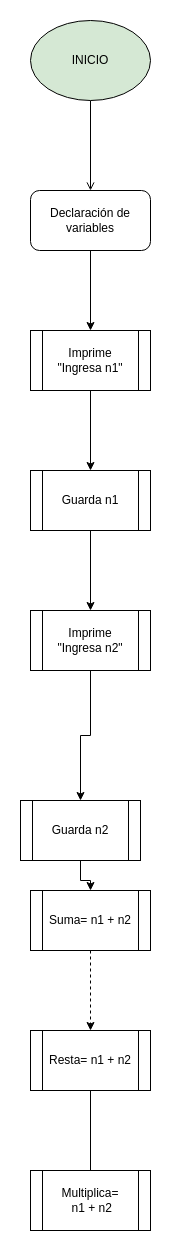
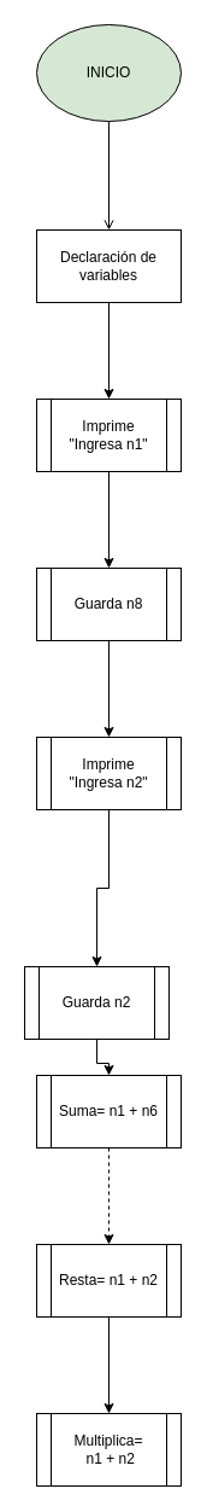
- <mxCell id="5" value="Declaración de variables" style="whiteSpace=wrap;html=1;rounded=1;" vertex="1" parent="1"><mxGeometry x="30" y="190" width="120" height="60" as="geometry" /></mxCell>
+ <mxCell id="5" value="Declaración de variables" style="whiteSpace=wrap;html=1;" vertex="1" parent="1"><mxGeometry x="30" y="190" width="120" height="60" as="geometry" /></mxCell>
- <mxCell id="9" value="Guarda n1" style="shape=process;whiteSpace=wrap;html=1;backgroundOutline=1;" vertex="1" parent="1"><mxGeometry x="30" y="470" width="120" height="60" as="geometry" /></mxCell>
+ <mxCell id="9" value="Guarda n8" style="shape=process;whiteSpace=wrap;html=1;backgroundOutline=1;" vertex="1" parent="1"><mxGeometry x="30" y="470" width="120" height="60" as="geometry" /></mxCell>
- <mxCell id="15" value="Suma= n1 + n2" style="shape=process;whiteSpace=wrap;html=1;backgroundOutline=1;" vertex="1" parent="1"><mxGeometry x="30" y="890" width="120" height="60" as="geometry" /></mxCell>
+ <mxCell id="15" value="Suma= n1 + n6" style="shape=process;whiteSpace=wrap;html=1;backgroundOutline=1;" vertex="1" parent="1"><mxGeometry x="30" y="890" width="120" height="60" as="geometry" /></mxCell>
- <mxCell id="16" value="" style="edgeStyle=orthogonalEdgeStyle;rounded=0;orthogonalLoop=1;jettySize=auto;html=1;endArrow=none;" edge="1" parent="1" source="17" target="18"><mxGeometry relative="1" as="geometry" /></mxCell>
+ <mxCell id="16" value="" style="edgeStyle=orthogonalEdgeStyle;rounded=0;orthogonalLoop=1;jettySize=auto;html=1;" edge="1" parent="1" source="17" target="18"><mxGeometry relative="1" as="geometry" /></mxCell>
